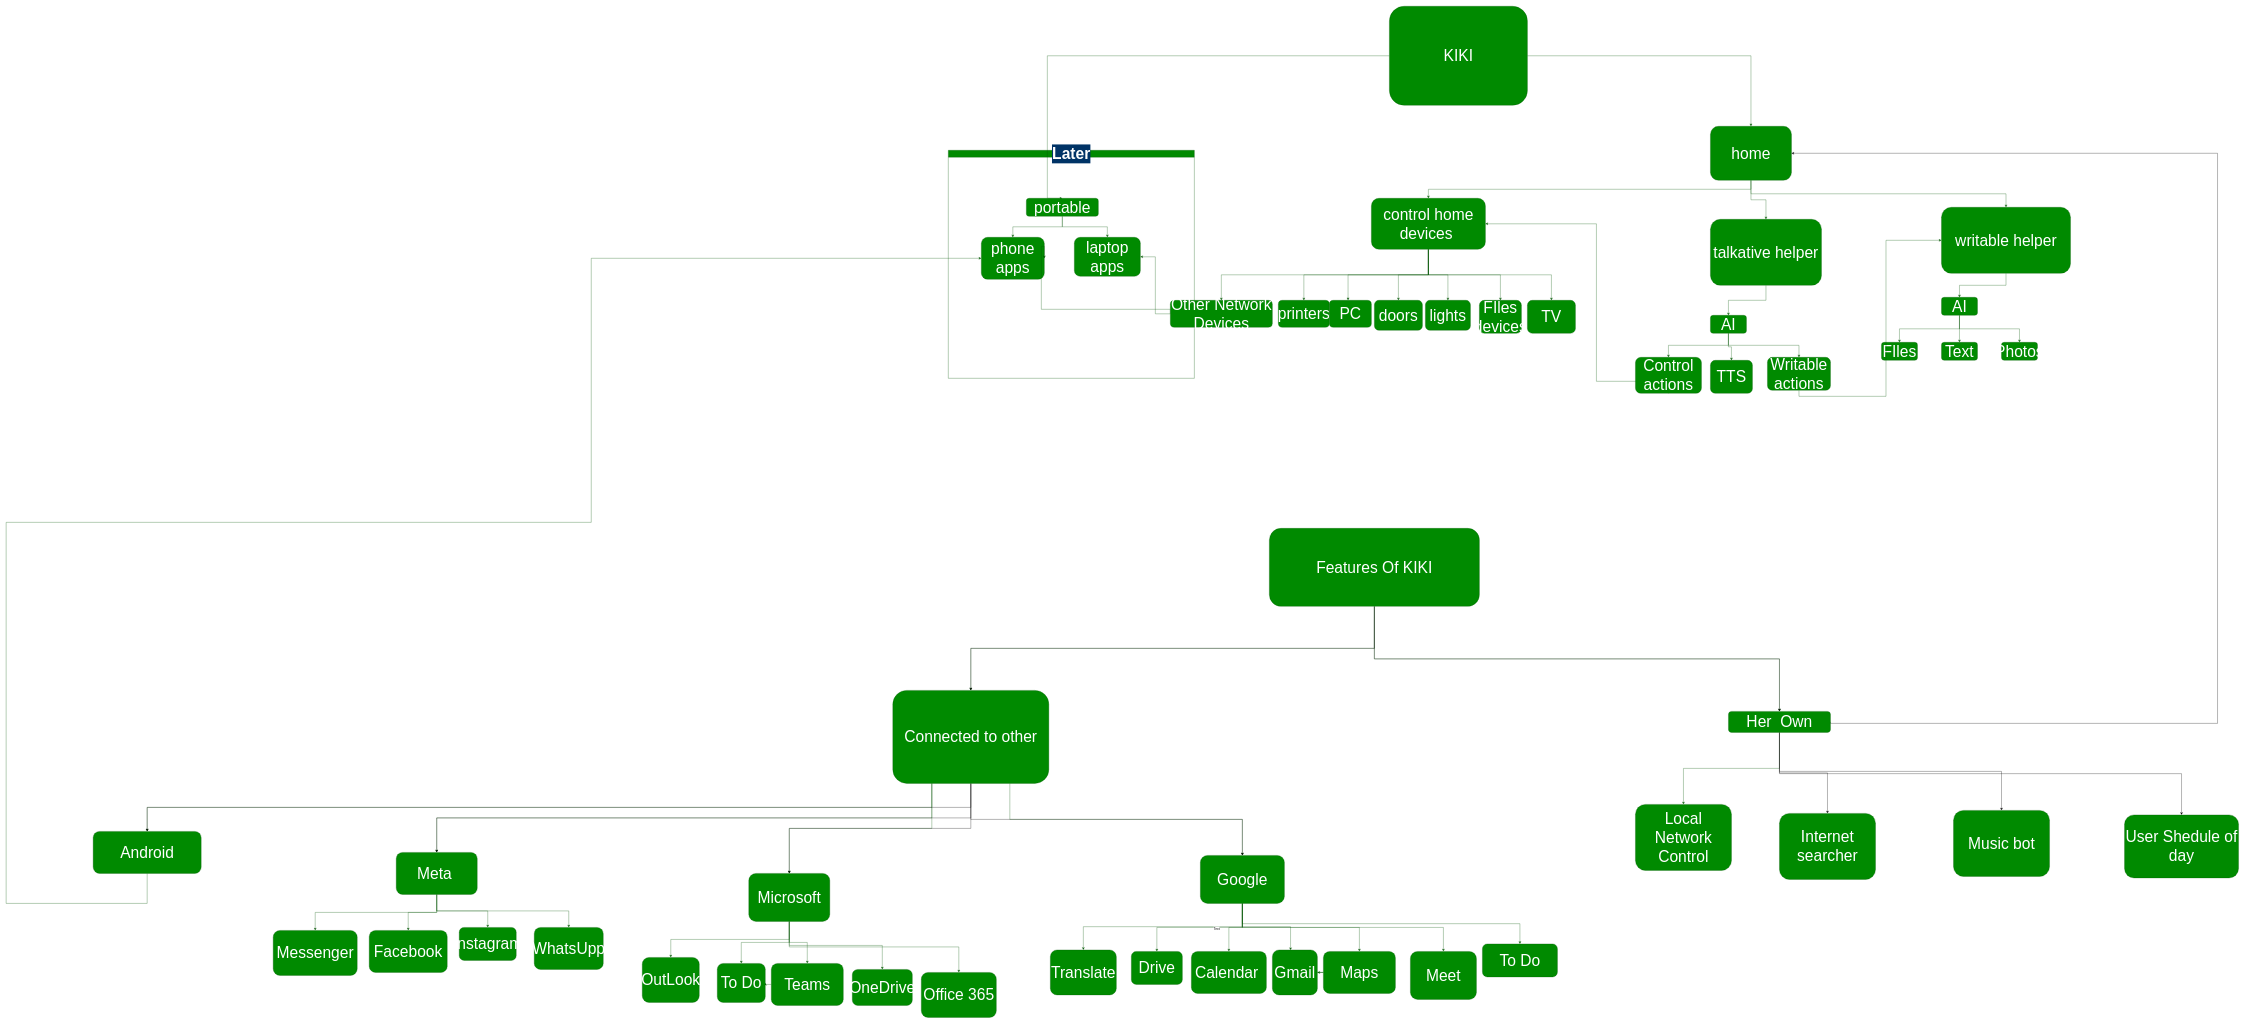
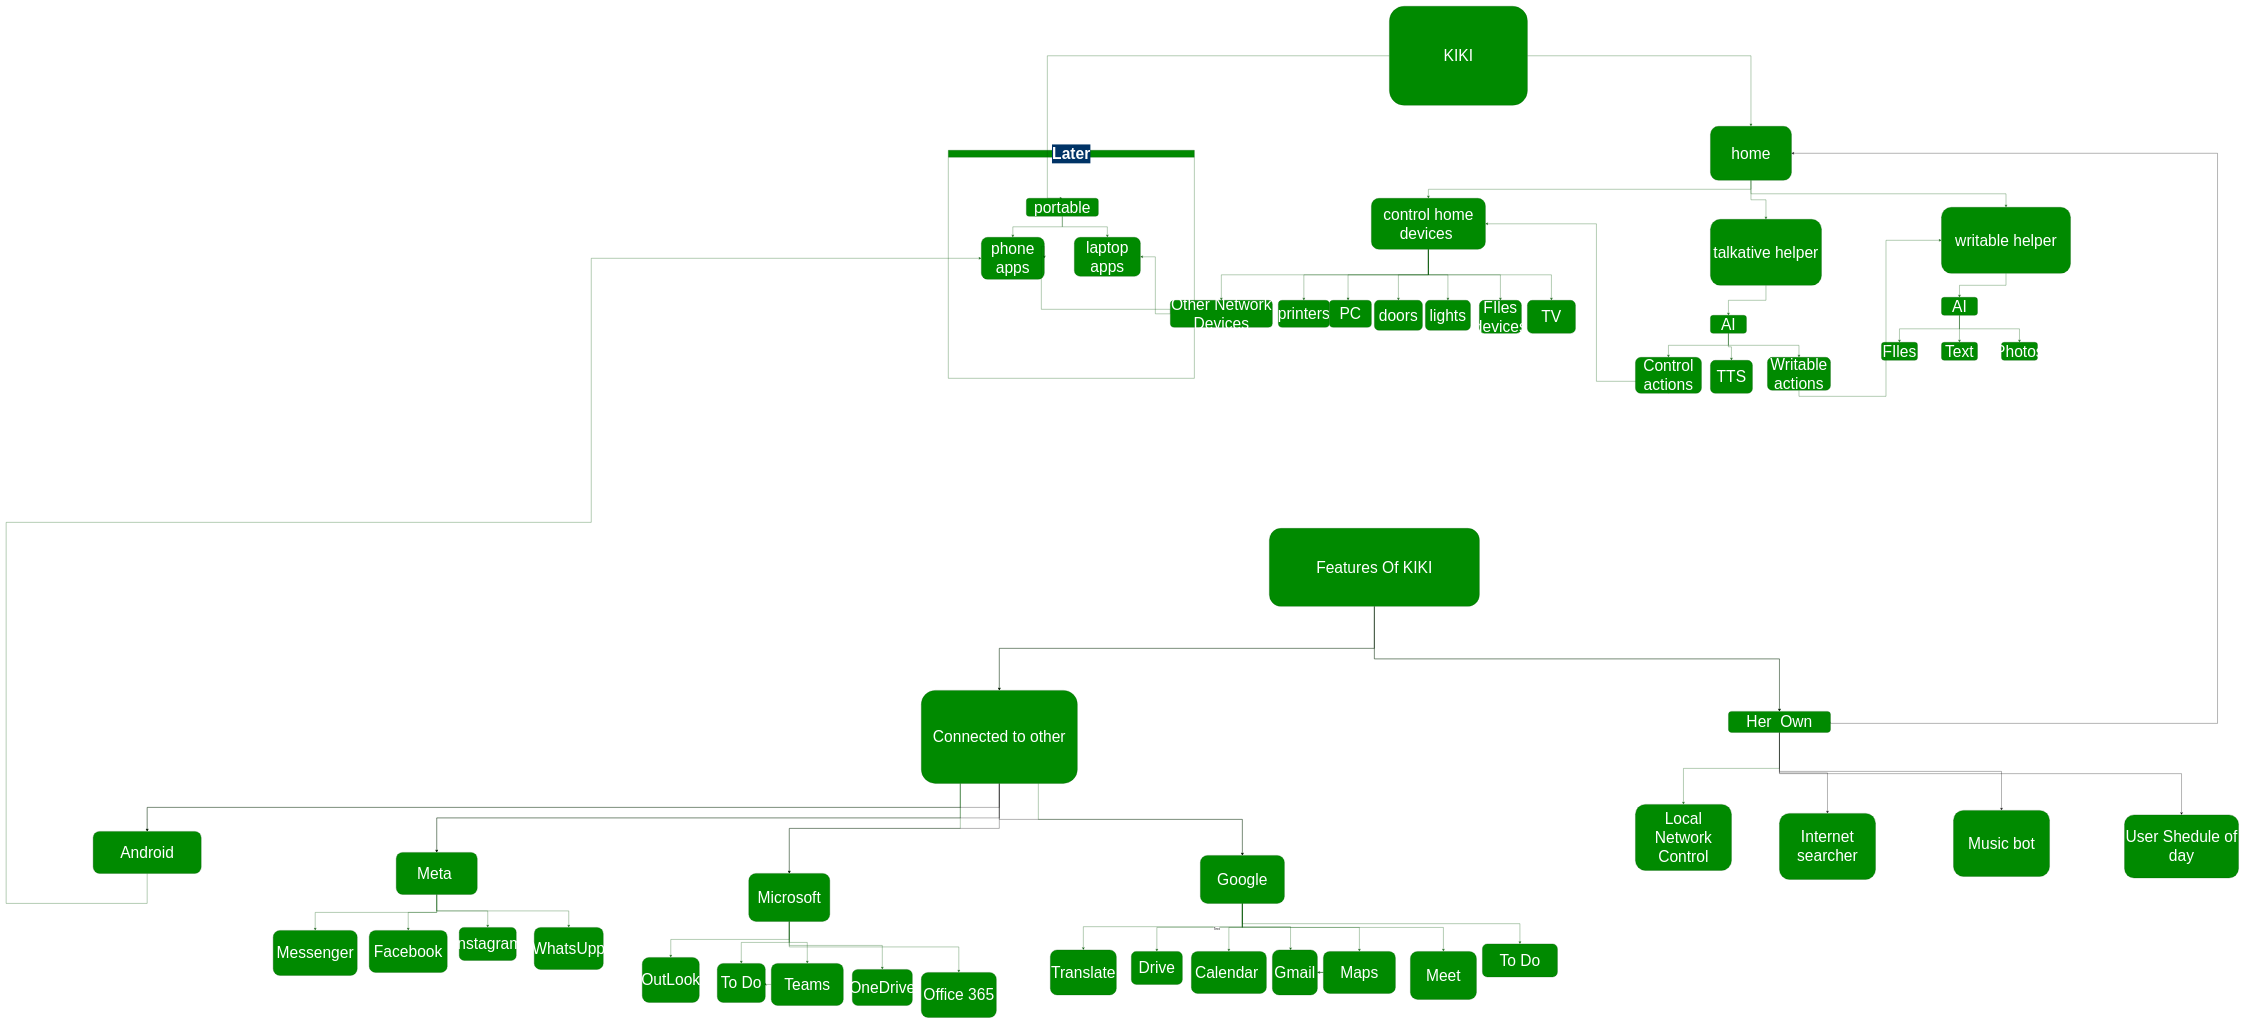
- <mxCell id="95" value="Connected to other" style="rounded=1;whiteSpace=wrap;html=1;fillColor=#008a00;strokeColor=#005700;fontSize=52;fontColor=#ffffff;" parent="1" vertex="1"><mxGeometry x="2975" y="2300" width="520" height="310" as="geometry" /></mxCell>
+ <mxCell id="95" value="Connected to other" style="rounded=1;whiteSpace=wrap;html=1;fillColor=#008a00;strokeColor=#005700;fontSize=52;fontColor=#ffffff;" parent="1" vertex="1"><mxGeometry x="3070" y="2300" width="520" height="310" as="geometry" /></mxCell>
